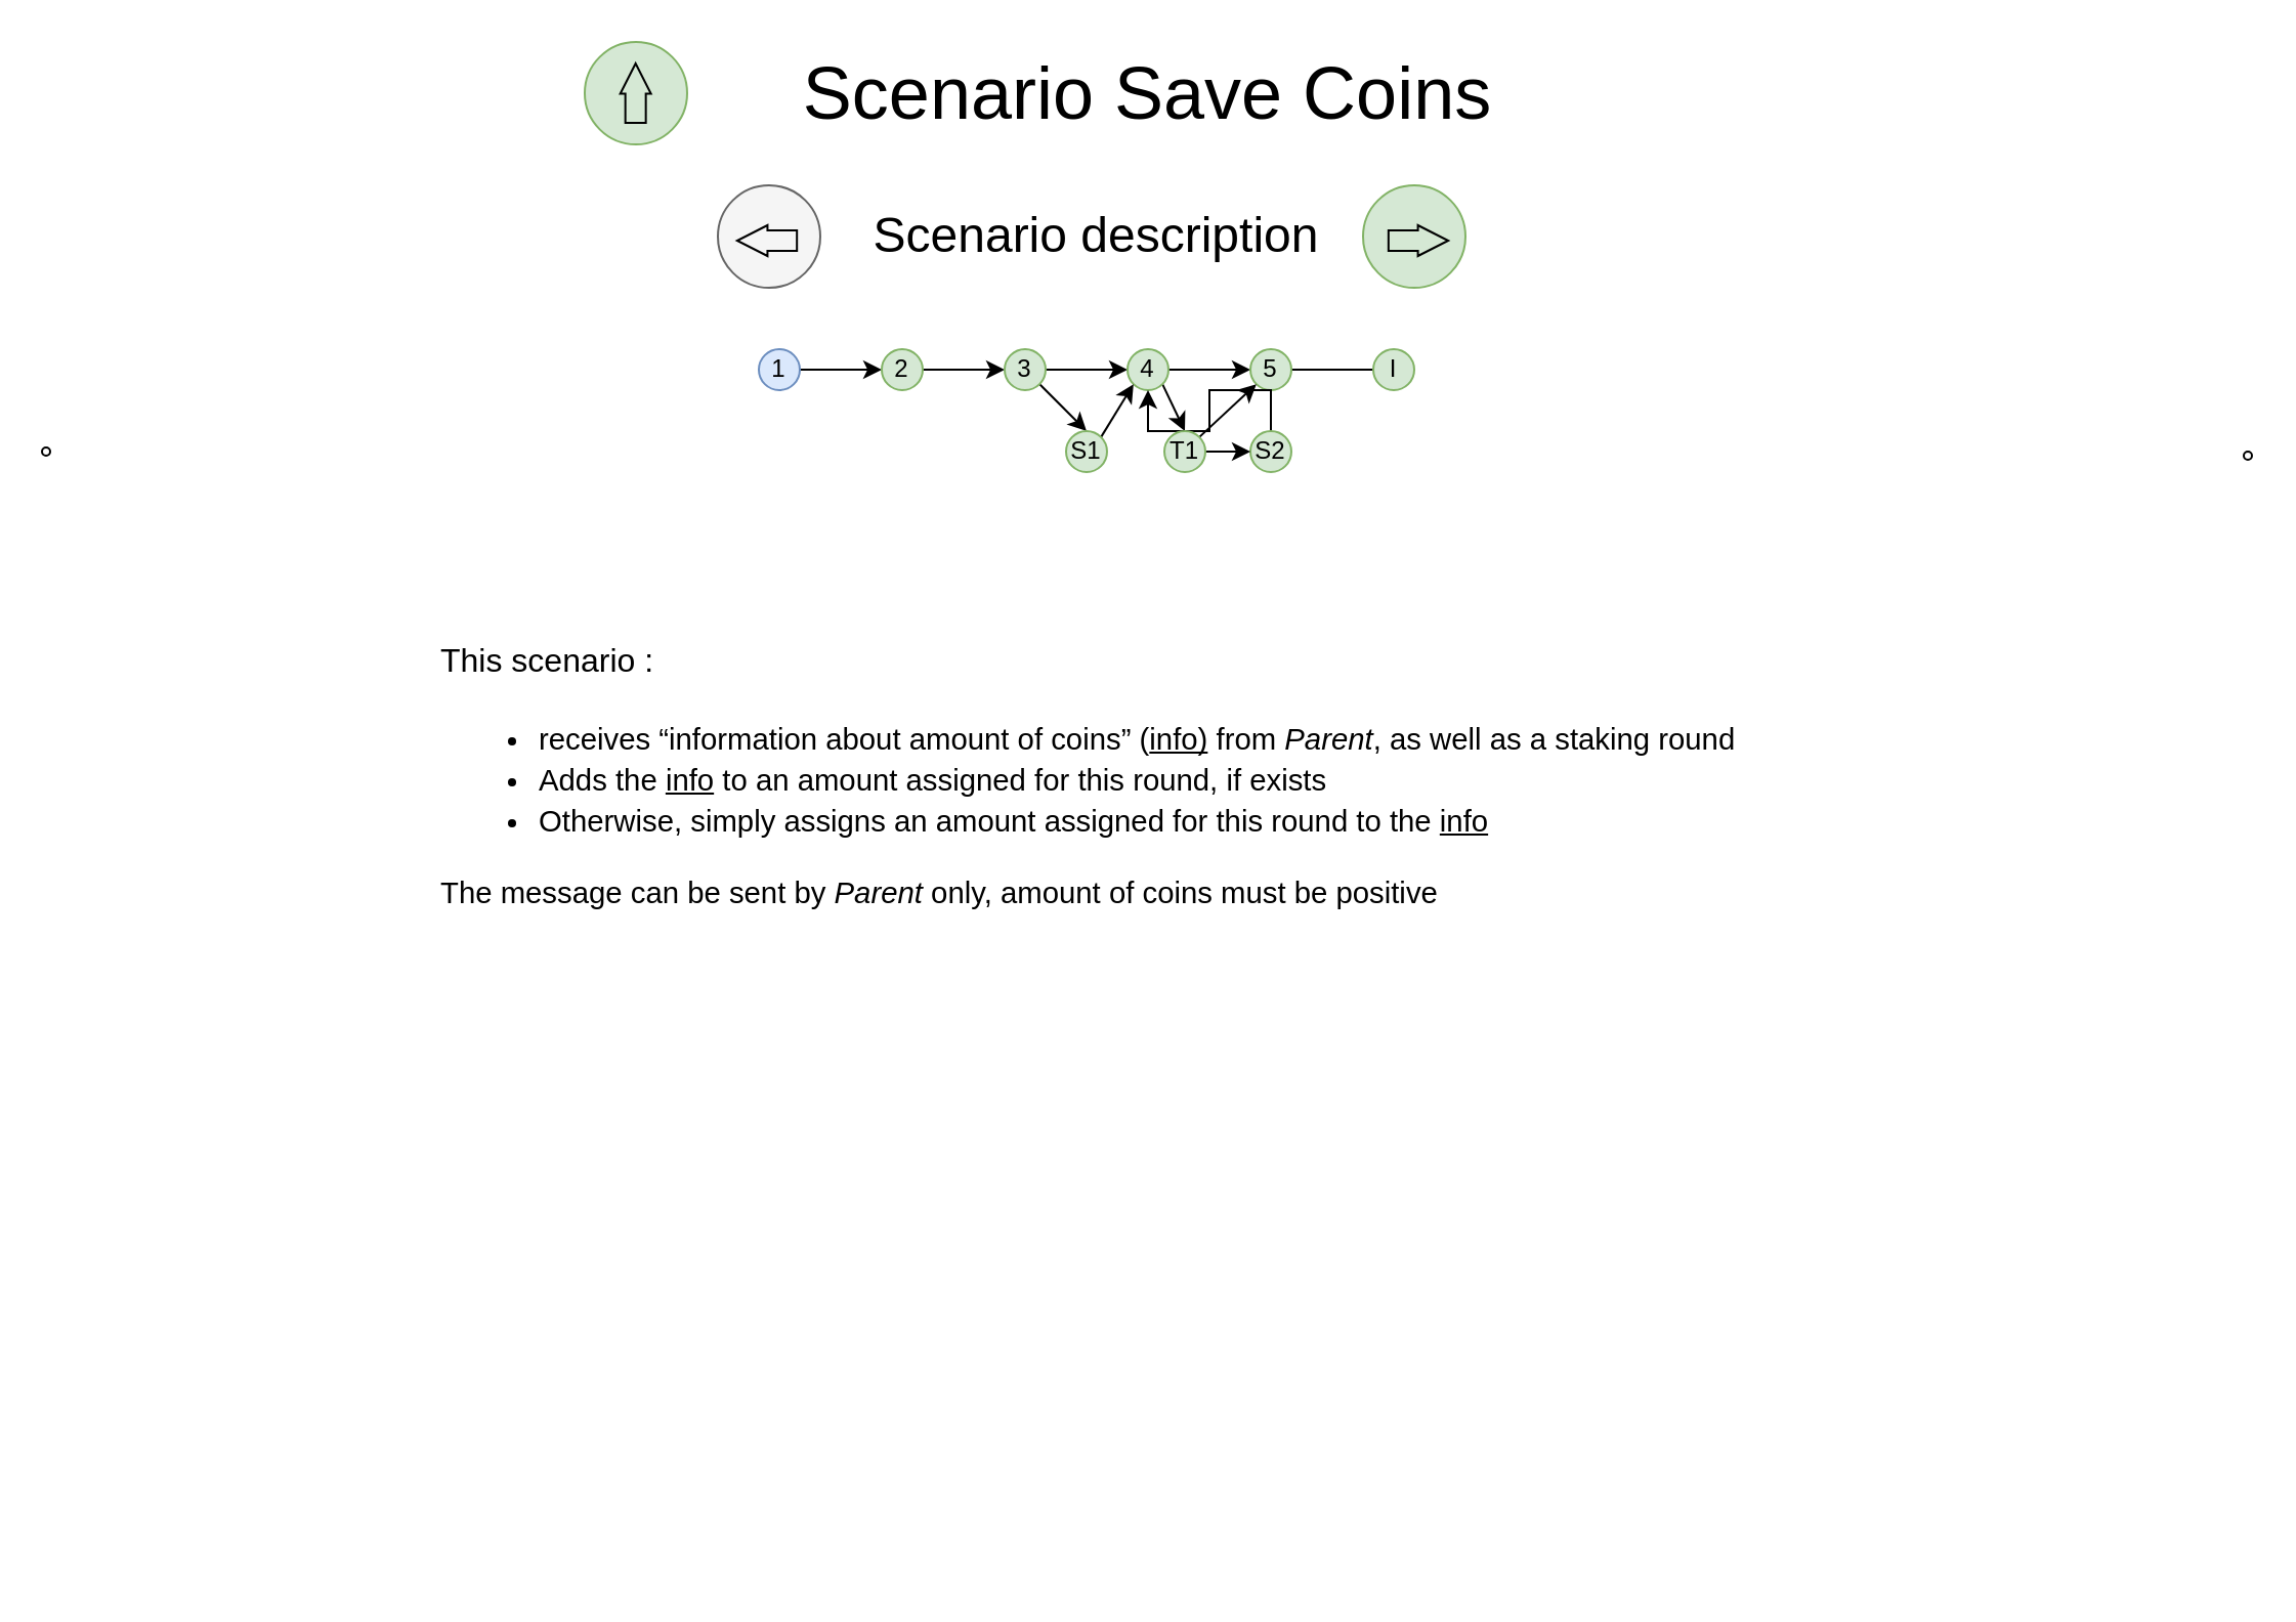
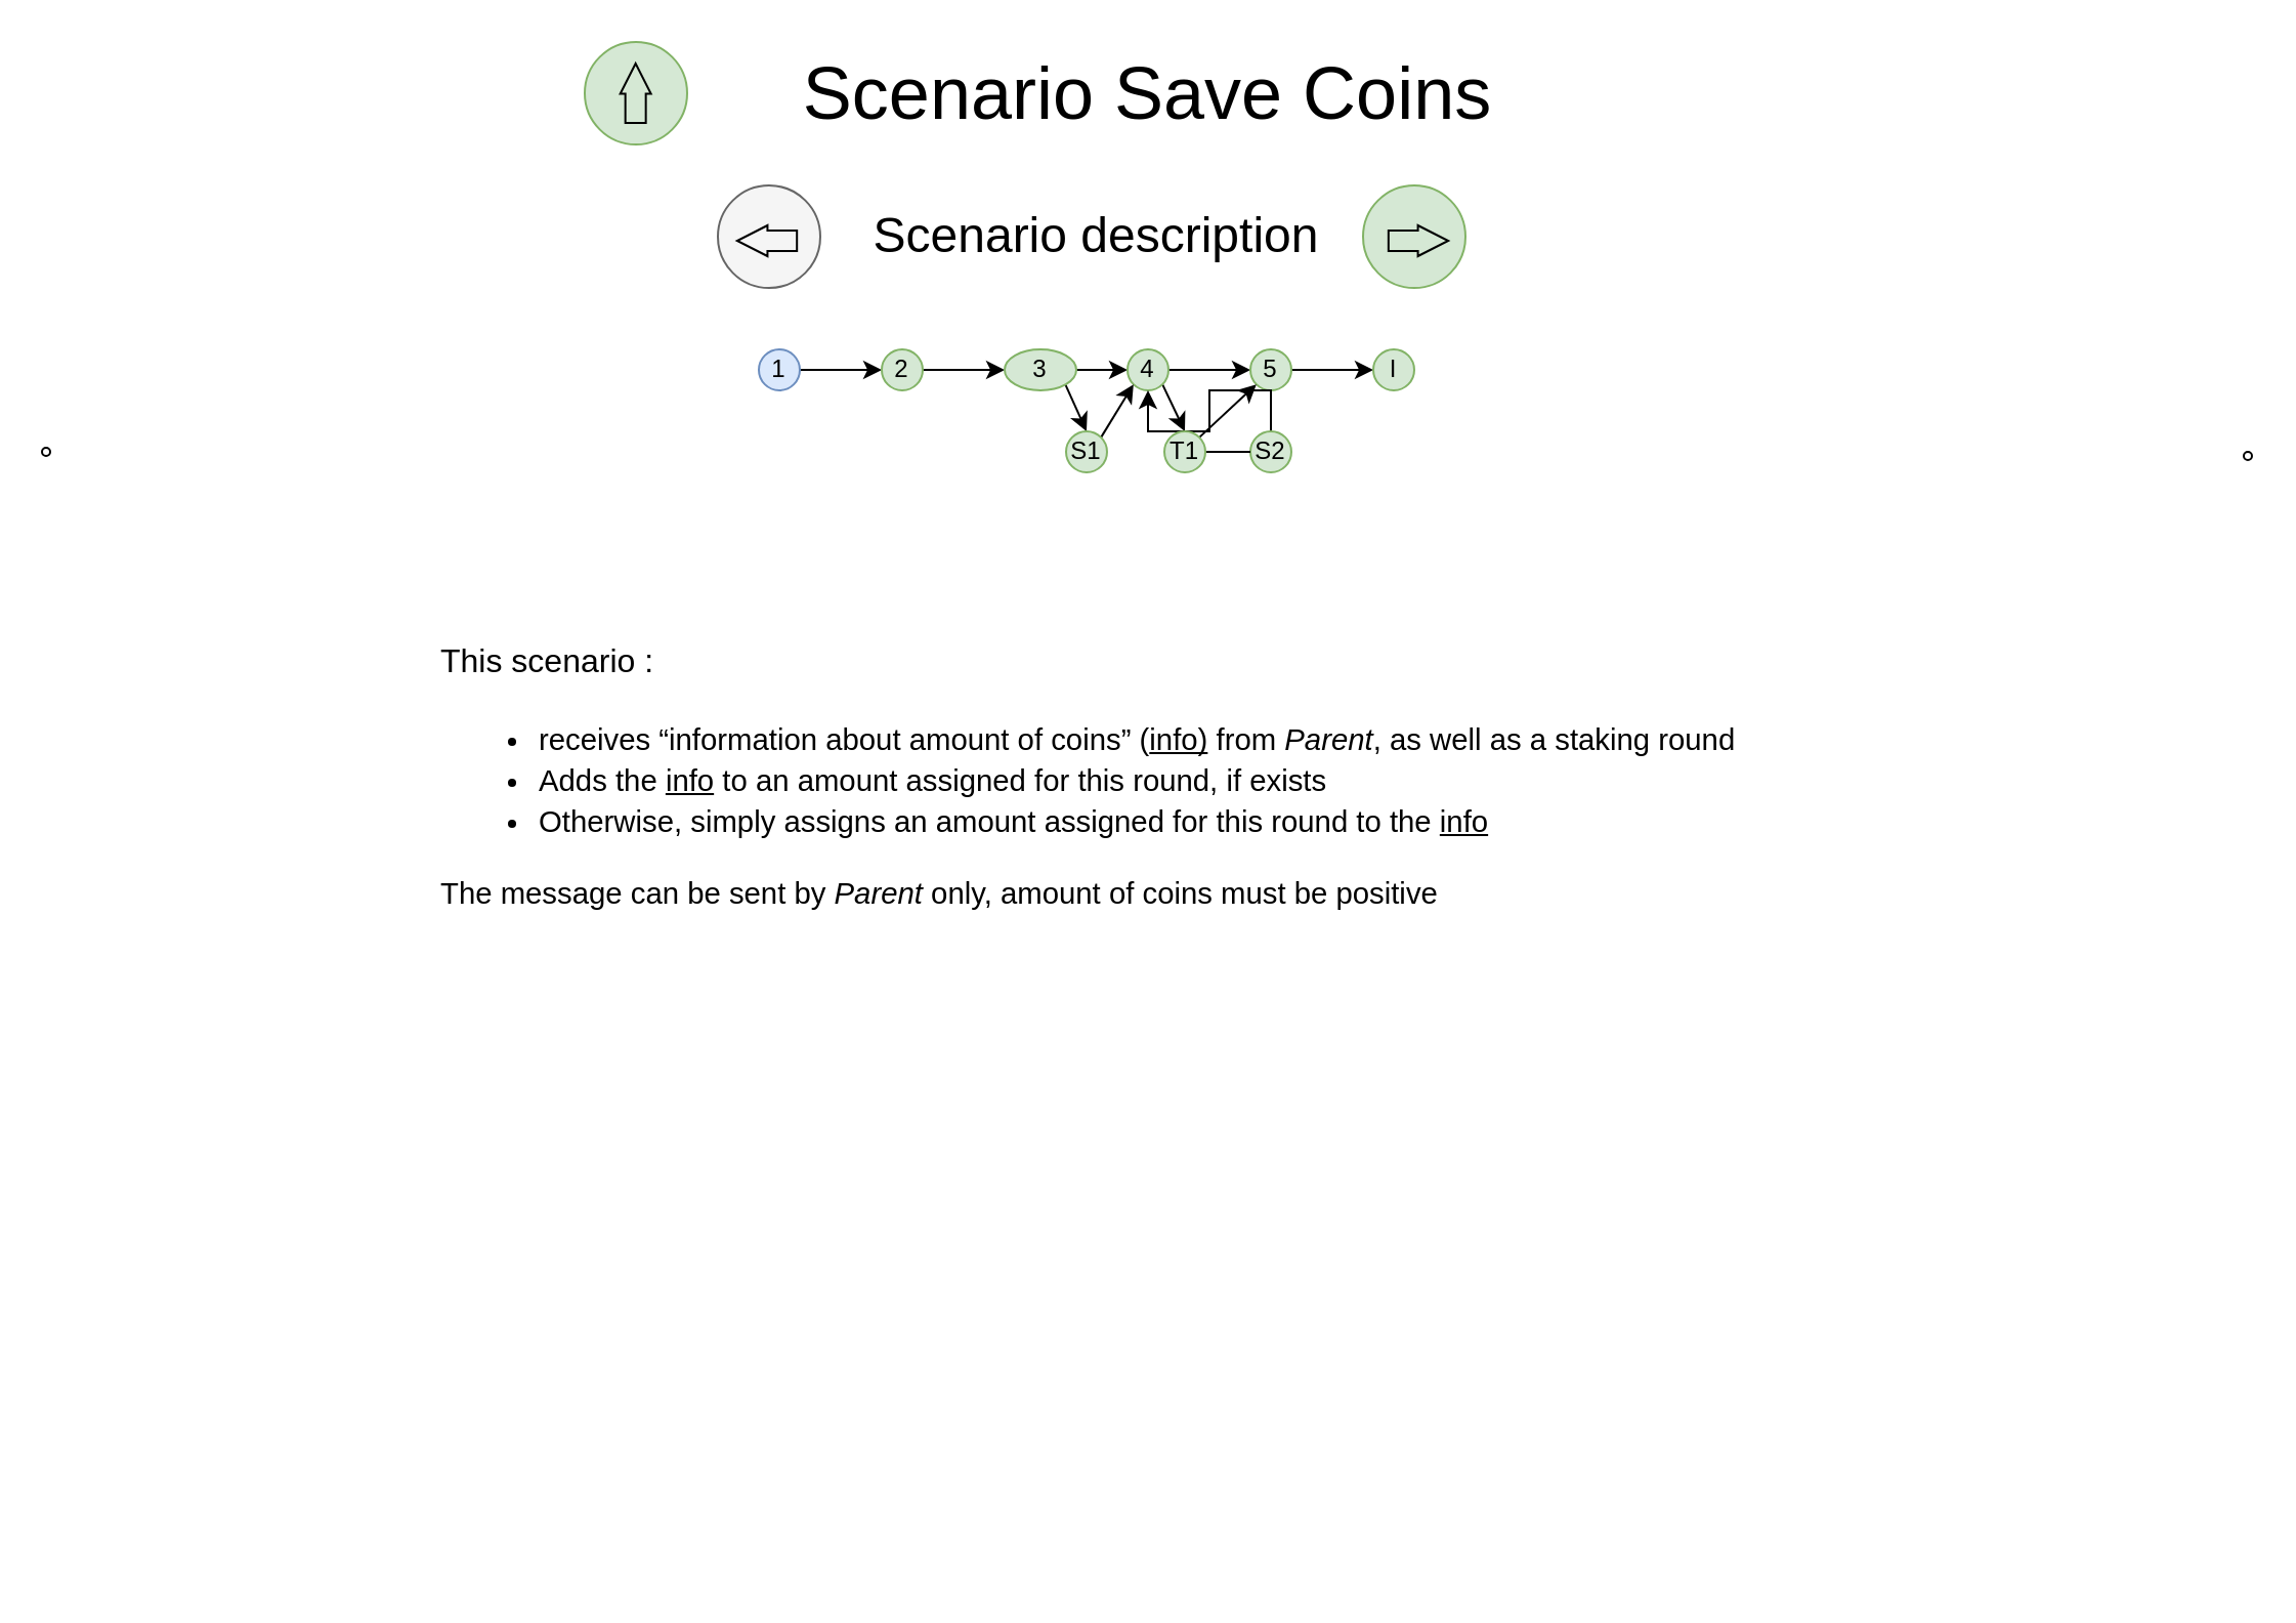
- <mxCell id="13" value="3" style="ellipse;whiteSpace=wrap;html=1;aspect=fixed;fillColor=#d5e8d4;strokeColor=#82b366;" parent="1" vertex="1"><mxGeometry x="490" y="170" width="20" height="20" as="geometry" /></mxCell>
+ <mxCell id="13" value="3" style="ellipse;whiteSpace=wrap;html=1;aspect=fixed;fillColor=#d5e8d4;strokeColor=#82b366;" parent="1" vertex="1"><mxGeometry x="490" y="170" width="35" height="20" as="geometry" /></mxCell>
- <mxCell id="17" style="edgeStyle=orthogonalEdgeStyle;rounded=0;orthogonalLoop=1;jettySize=auto;html=1;exitX=1;exitY=0.5;exitDx=0;exitDy=0;entryX=0;entryY=0.5;entryDx=0;entryDy=0;endArrow=none;" parent="1" source="18" target="19" edge="1"><mxGeometry relative="1" as="geometry" /></mxCell>
+ <mxCell id="17" style="edgeStyle=orthogonalEdgeStyle;rounded=0;orthogonalLoop=1;jettySize=auto;html=1;exitX=1;exitY=0.5;exitDx=0;exitDy=0;entryX=0;entryY=0.5;entryDx=0;entryDy=0;" parent="1" source="18" target="19" edge="1"><mxGeometry relative="1" as="geometry" /></mxCell>
- <mxCell id="25" style="edgeStyle=orthogonalEdgeStyle;rounded=0;orthogonalLoop=1;jettySize=auto;html=1;exitX=1;exitY=0.5;exitDx=0;exitDy=0;entryX=0;entryY=0.5;entryDx=0;entryDy=0;" parent="1" source="26" target="23" edge="1"><mxGeometry relative="1" as="geometry" /></mxCell>
+ <mxCell id="25" style="edgeStyle=orthogonalEdgeStyle;rounded=0;orthogonalLoop=1;jettySize=auto;html=1;exitX=1;exitY=0.5;exitDx=0;exitDy=0;entryX=0;entryY=0.5;entryDx=0;entryDy=0;endArrow=none;" parent="1" source="26" target="23" edge="1"><mxGeometry relative="1" as="geometry" /></mxCell>
